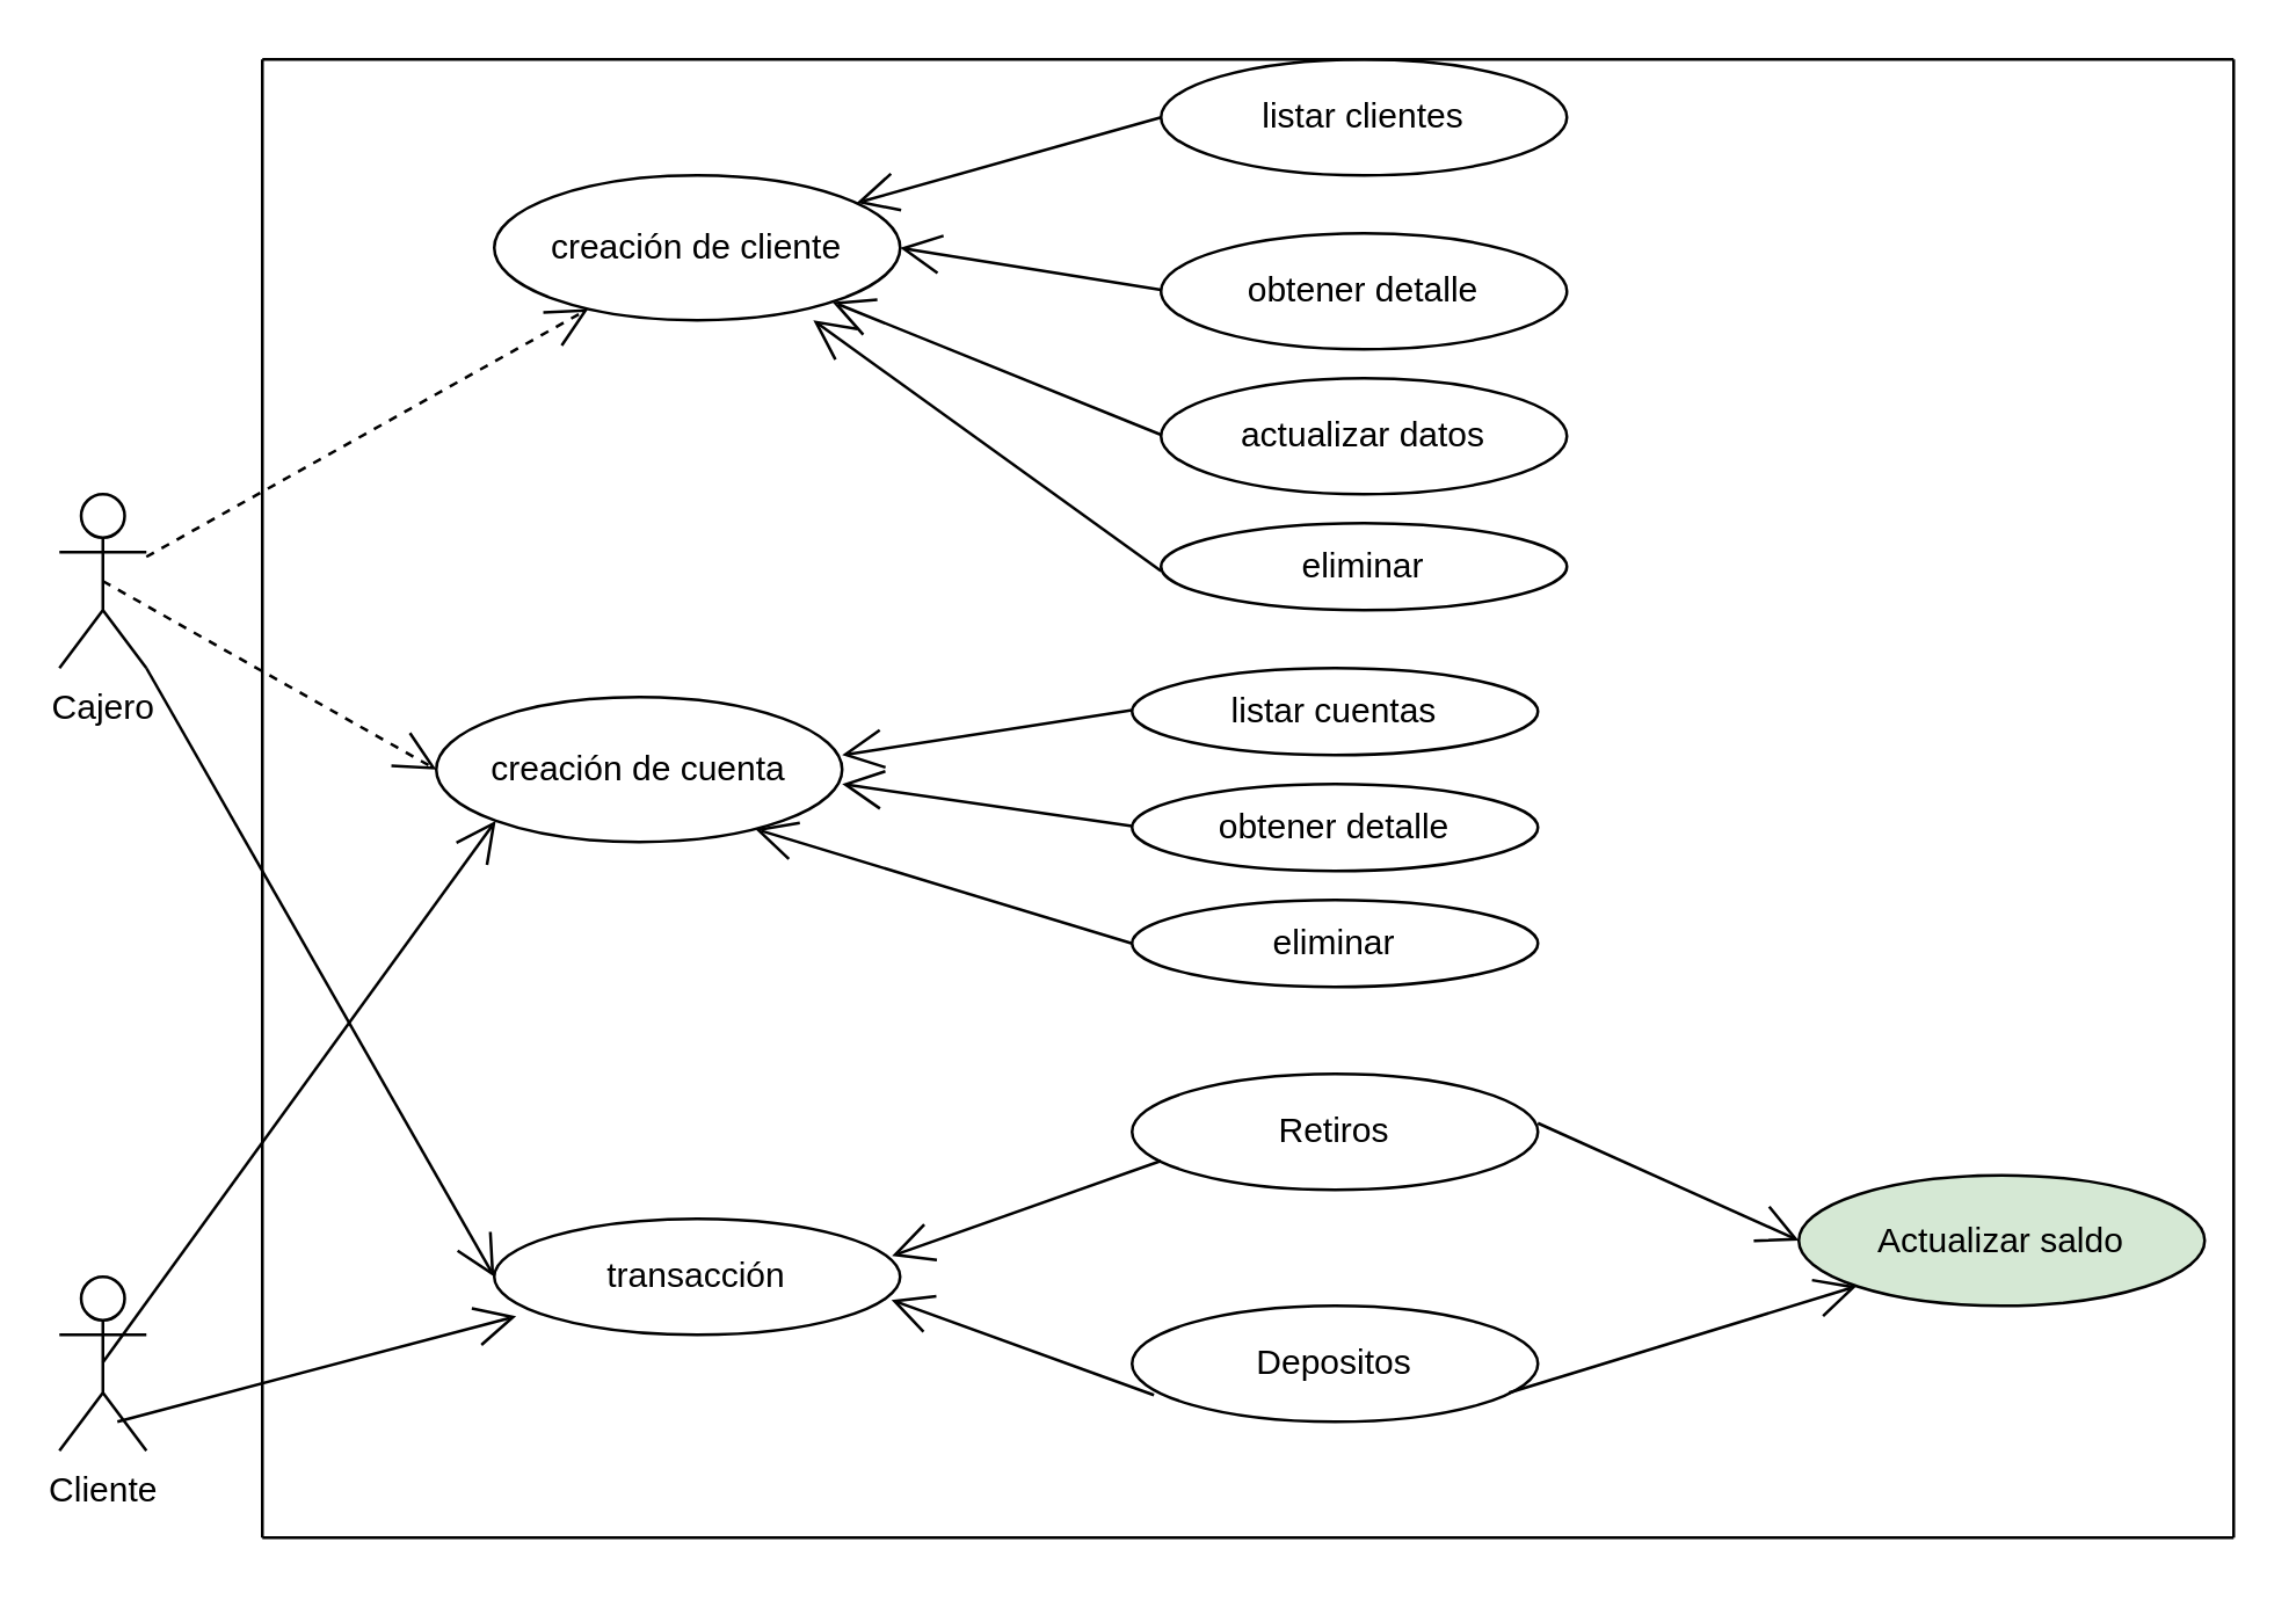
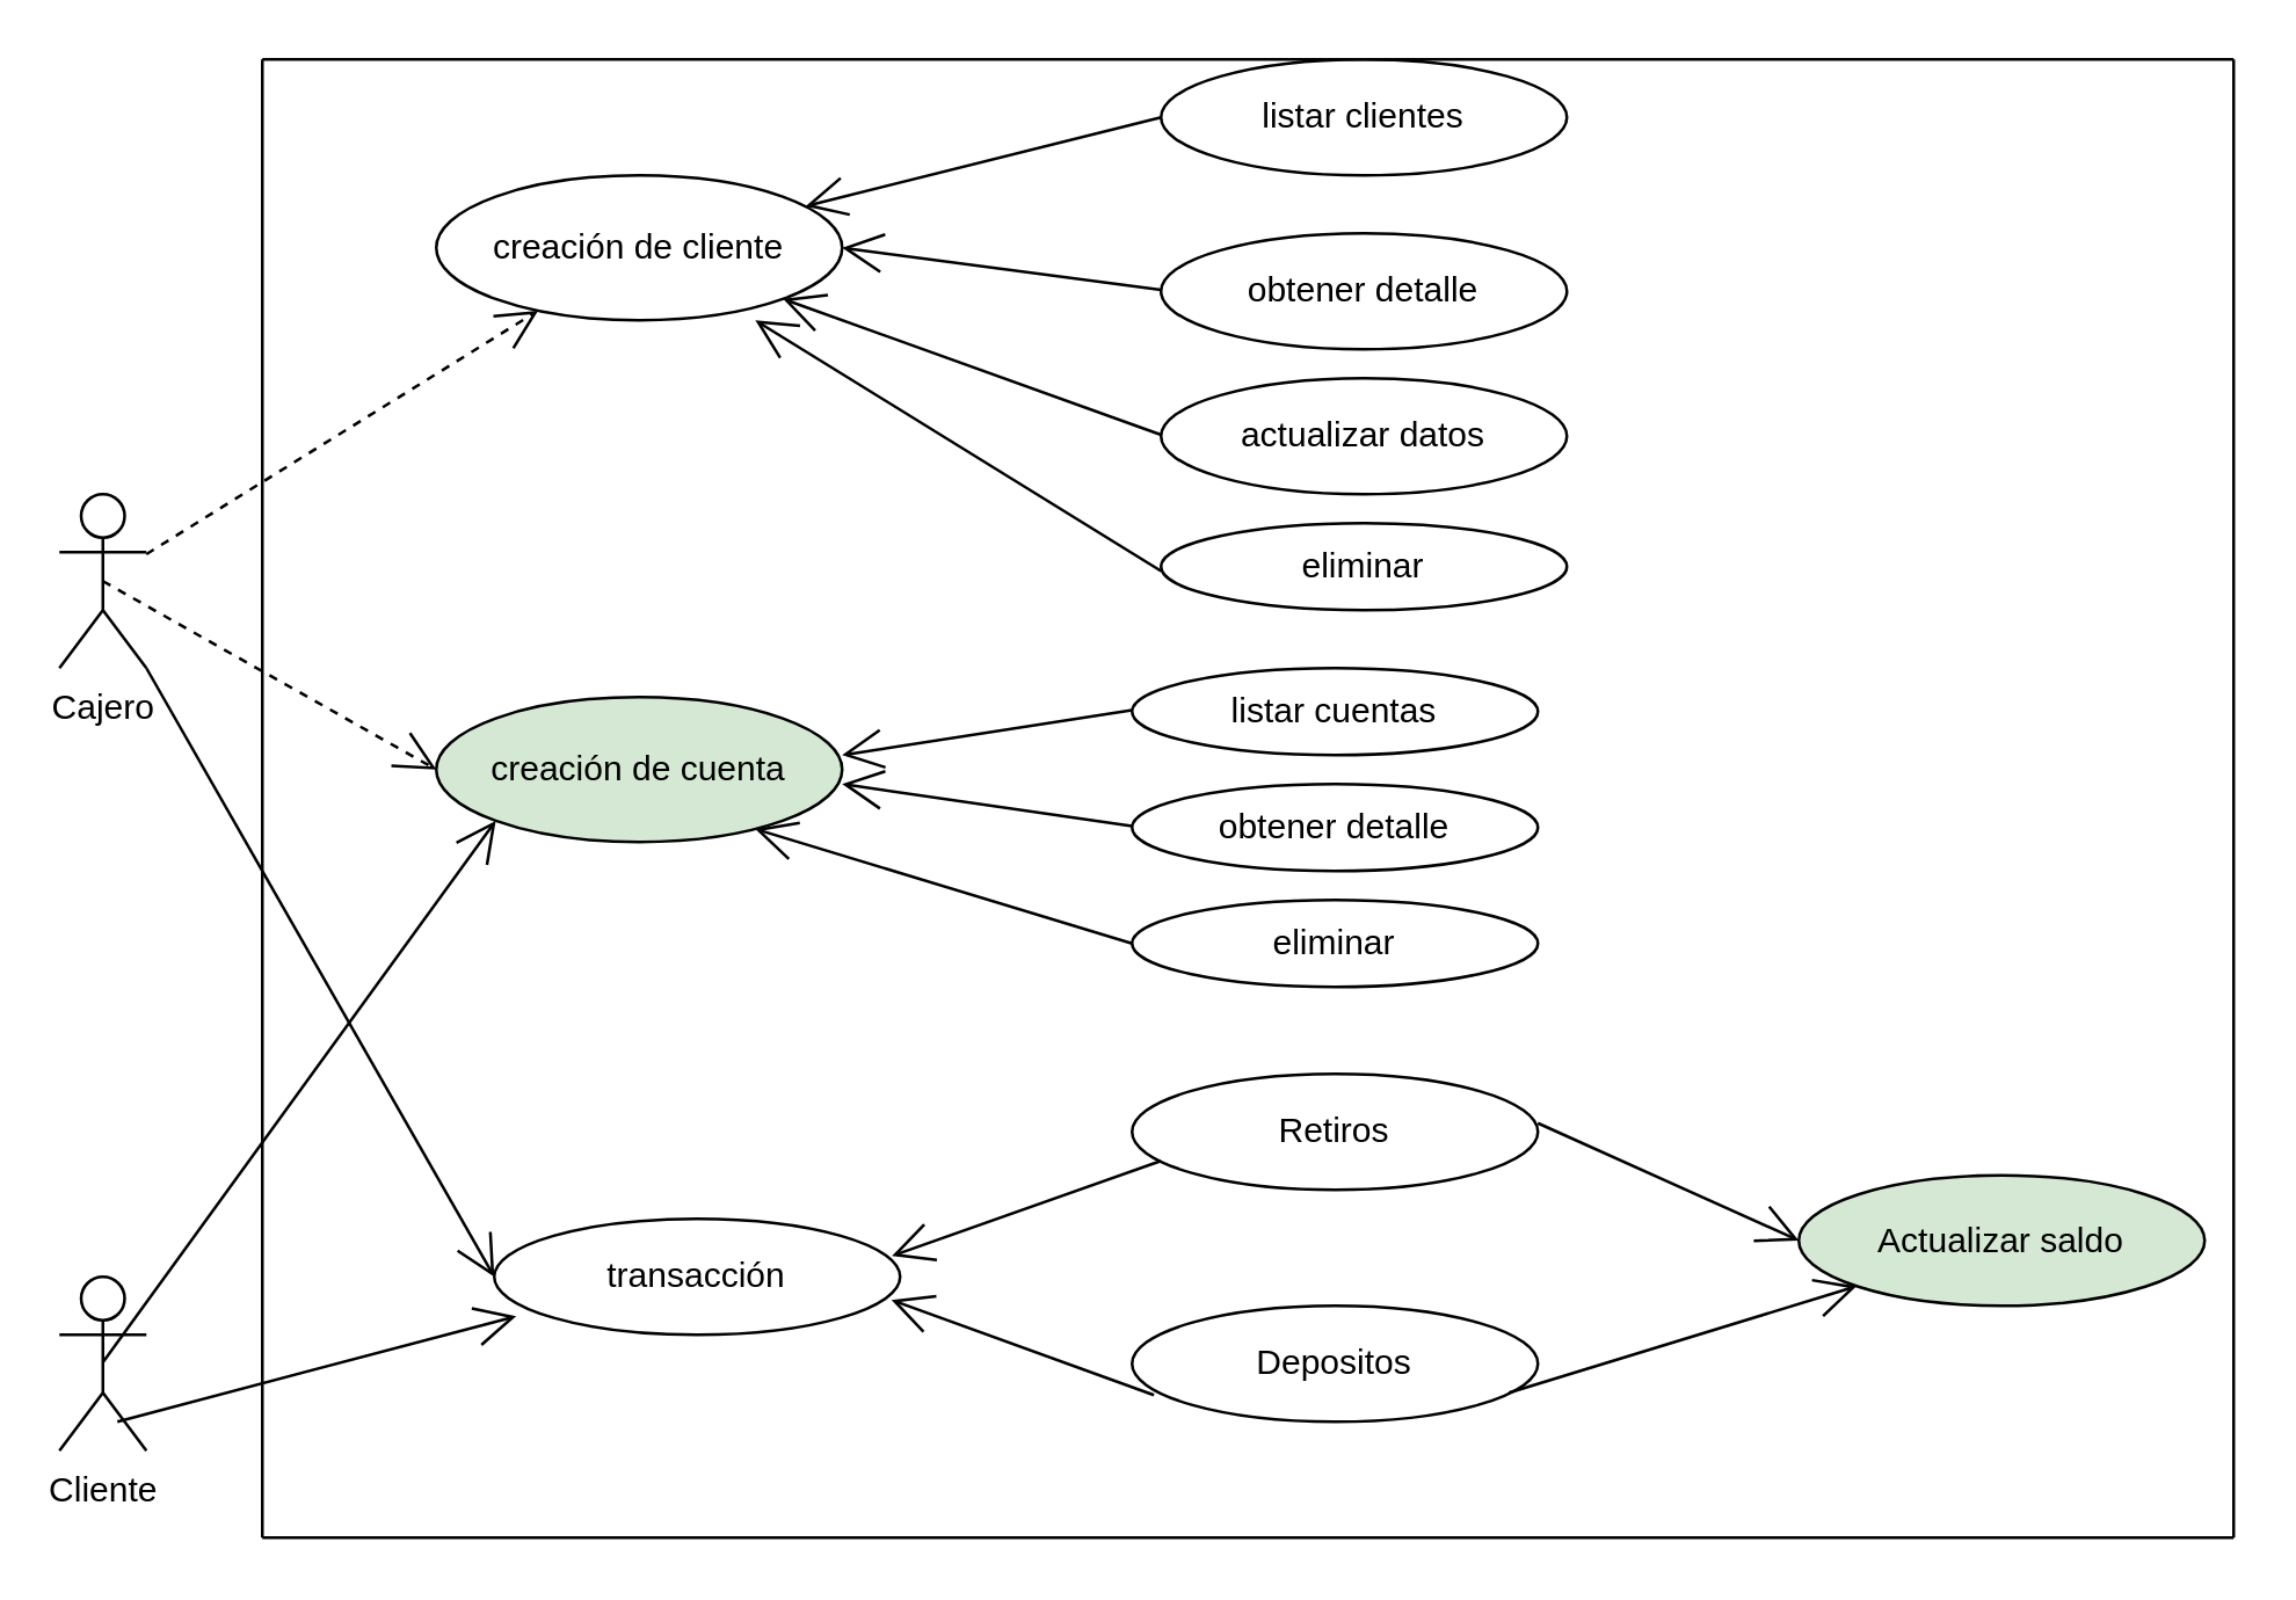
- <mxCell id="4" value="creación de cliente" style="ellipse;whiteSpace=wrap;html=1;" parent="1" vertex="1"><mxGeometry x="170" y="60" width="140" height="50" as="geometry" /></mxCell>
+ <mxCell id="4" value="creación de cliente" style="ellipse;whiteSpace=wrap;html=1;" parent="1" vertex="1"><mxGeometry x="150" y="60" width="140" height="50" as="geometry" /></mxCell>
- <mxCell id="5" value="creación de cuenta" style="ellipse;whiteSpace=wrap;html=1;" parent="1" vertex="1"><mxGeometry x="150" y="240" width="140" height="50" as="geometry" /></mxCell>
+ <mxCell id="5" value="creación de cuenta" style="ellipse;whiteSpace=wrap;html=1;fillColor=#d5e8d4;" parent="1" vertex="1"><mxGeometry x="150" y="240" width="140" height="50" as="geometry" /></mxCell>
